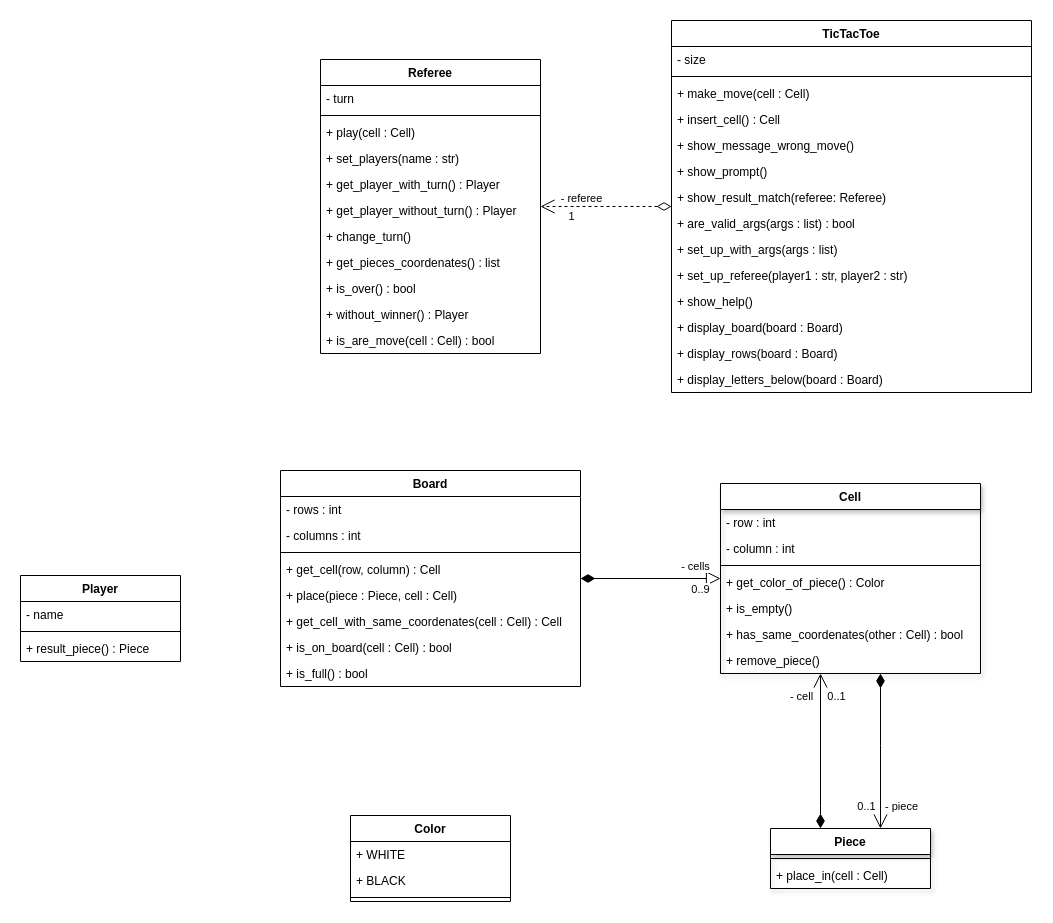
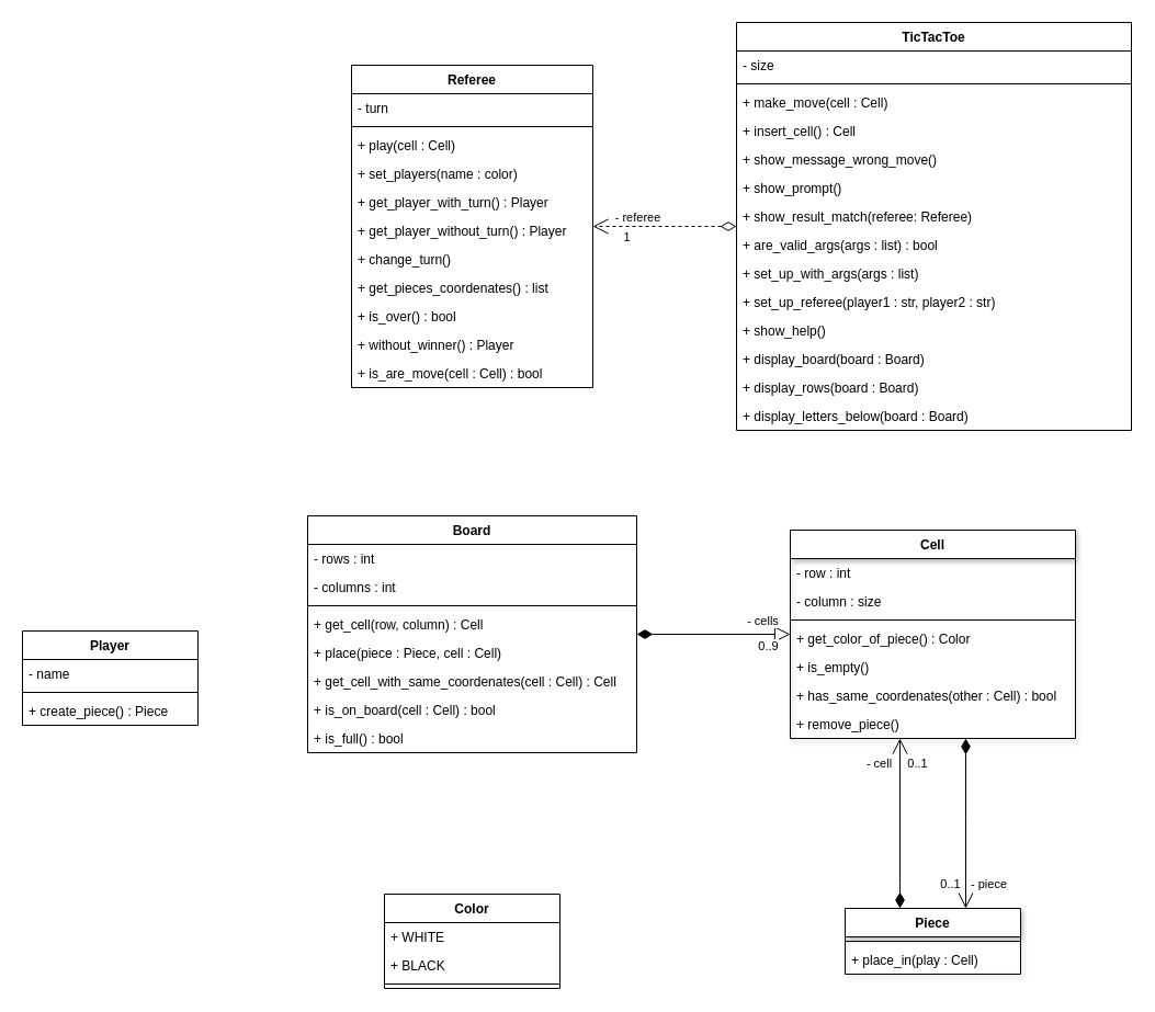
- <mxCell id="61" value="+ set_players(name : str)" style="text;strokeColor=none;fillColor=none;align=left;verticalAlign=top;spacingLeft=4;spacingRight=4;overflow=hidden;rotatable=0;points=[[0,0.5],[1,0.5]];portConstraint=eastwest;" parent="57" vertex="1"><mxGeometry y="86" width="220" height="26" as="geometry" /></mxCell>
+ <mxCell id="61" value="+ set_players(name : color)" style="text;strokeColor=none;fillColor=none;align=left;verticalAlign=top;spacingLeft=4;spacingRight=4;overflow=hidden;rotatable=0;points=[[0,0.5],[1,0.5]];portConstraint=eastwest;" parent="57" vertex="1"><mxGeometry y="86" width="220" height="26" as="geometry" /></mxCell>
- <mxCell id="21" value="- column : int" style="text;strokeColor=none;fillColor=none;align=left;verticalAlign=top;spacingLeft=4;spacingRight=4;overflow=hidden;rotatable=0;points=[[0,0.5],[1,0.5]];portConstraint=eastwest;" parent="19" vertex="1"><mxGeometry y="52" width="260" height="26" as="geometry" /></mxCell>
+ <mxCell id="21" value="- column : size" style="text;strokeColor=none;fillColor=none;align=left;verticalAlign=top;spacingLeft=4;spacingRight=4;overflow=hidden;rotatable=0;points=[[0,0.5],[1,0.5]];portConstraint=eastwest;" parent="19" vertex="1"><mxGeometry y="52" width="260" height="26" as="geometry" /></mxCell>
- <mxCell id="18" value="+ result_piece() : Piece" style="text;strokeColor=none;fillColor=none;align=left;verticalAlign=top;spacingLeft=4;spacingRight=4;overflow=hidden;rotatable=0;points=[[0,0.5],[1,0.5]];portConstraint=eastwest;" parent="15" vertex="1"><mxGeometry y="60" width="160" height="26" as="geometry" /></mxCell>
+ <mxCell id="18" value="+ create_piece() : Piece" style="text;strokeColor=none;fillColor=none;align=left;verticalAlign=top;spacingLeft=4;spacingRight=4;overflow=hidden;rotatable=0;points=[[0,0.5],[1,0.5]];portConstraint=eastwest;" parent="15" vertex="1"><mxGeometry y="60" width="160" height="26" as="geometry" /></mxCell>
- <mxCell id="29" value="+ place_in(cell : Cell)" style="text;strokeColor=none;fillColor=none;align=left;verticalAlign=top;spacingLeft=4;spacingRight=4;overflow=hidden;rotatable=0;points=[[0,0.5],[1,0.5]];portConstraint=eastwest;" parent="27" vertex="1"><mxGeometry y="34" width="160" height="26" as="geometry" /></mxCell>
+ <mxCell id="29" value="+ place_in(play : Cell)" style="text;strokeColor=none;fillColor=none;align=left;verticalAlign=top;spacingLeft=4;spacingRight=4;overflow=hidden;rotatable=0;points=[[0,0.5],[1,0.5]];portConstraint=eastwest;" parent="27" vertex="1"><mxGeometry y="34" width="160" height="26" as="geometry" /></mxCell>
